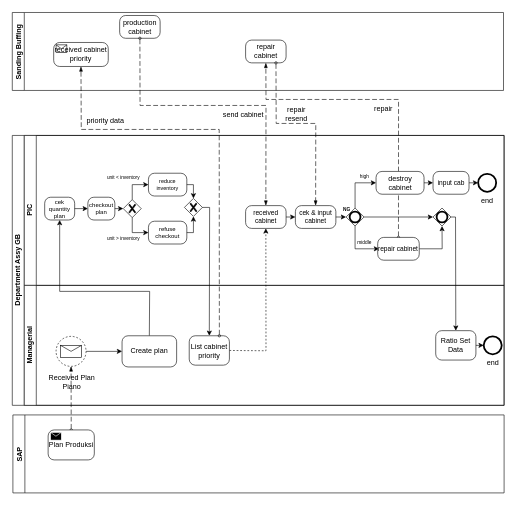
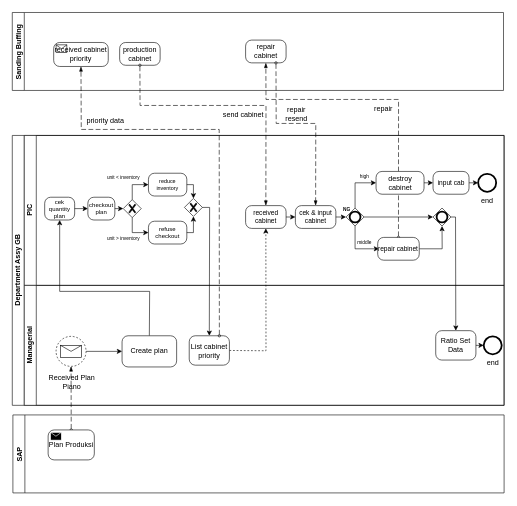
- <mxCell id="55" value="production cabinet" style="points=[[0.25,0,0],[0.5,0,0],[0.75,0,0],[1,0.25,0],[1,0.5,0],[1,0.75,0],[0.75,1,0],[0.5,1,0],[0.25,1,0],[0,0.75,0],[0,0.5,0],[0,0.25,0]];shape=mxgraph.bpmn.task;whiteSpace=wrap;rectStyle=rounded;size=10;taskMarker=abstract;" vertex="1" parent="54"><mxGeometry x="179" y="5" width="67.5" height="38" as="geometry" /></mxCell>
+ <mxCell id="55" value="production cabinet" style="points=[[0.25,0,0],[0.5,0,0],[0.75,0,0],[1,0.25,0],[1,0.5,0],[1,0.75,0],[0.75,1,0],[0.5,1,0],[0.25,1,0],[0,0.75,0],[0,0.5,0],[0,0.25,0]];shape=mxgraph.bpmn.task;whiteSpace=wrap;rectStyle=rounded;size=10;taskMarker=abstract;" vertex="1" parent="54"><mxGeometry x="179" y="50" width="67.5" height="38" as="geometry" /></mxCell>
